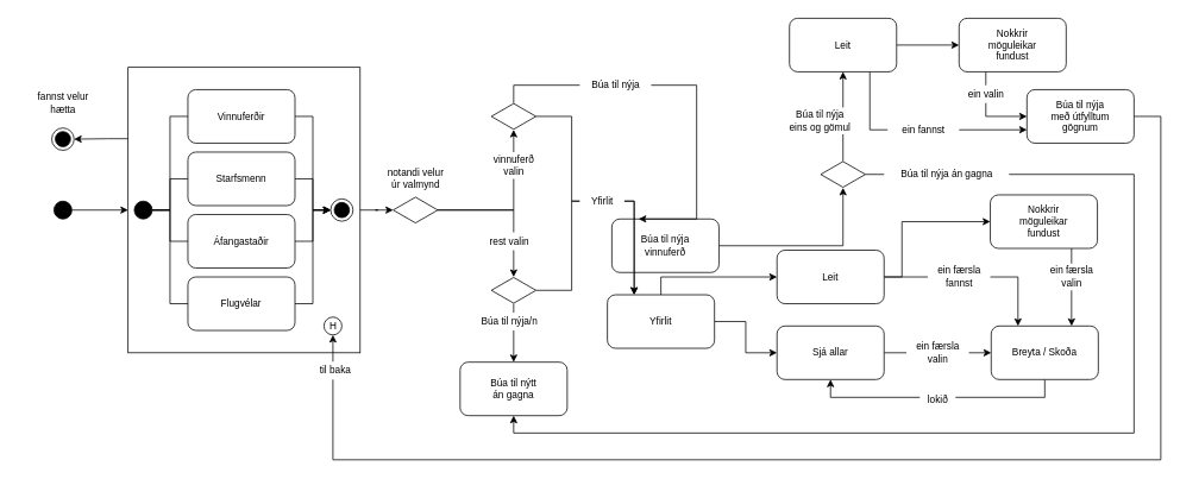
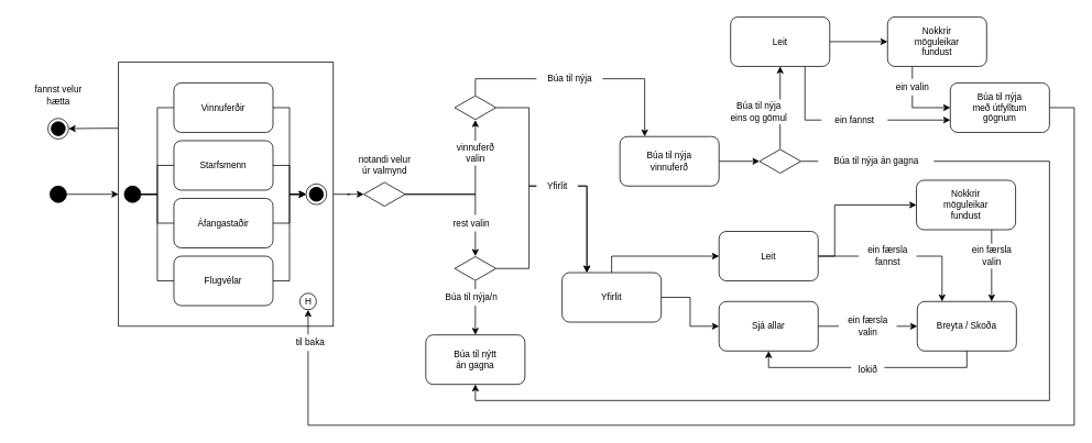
- <mxCell id="34" value="Búa til nýja&lt;br style=&quot;font-size: 11px;&quot;&gt;vinnuferð" style="rounded=1;whiteSpace=wrap;html=1;fontSize=11;" parent="1" vertex="1"><mxGeometry x="685" y="245" width="120" height="60" as="geometry" /></mxCell>
+ <mxCell id="34" value="Búa til nýja&lt;br style=&quot;font-size: 11px;&quot;&gt;vinnuferð" style="rounded=1;whiteSpace=wrap;html=1;fontSize=11;" parent="1" vertex="1"><mxGeometry x="750" y="165" width="120" height="60" as="geometry" /></mxCell>
